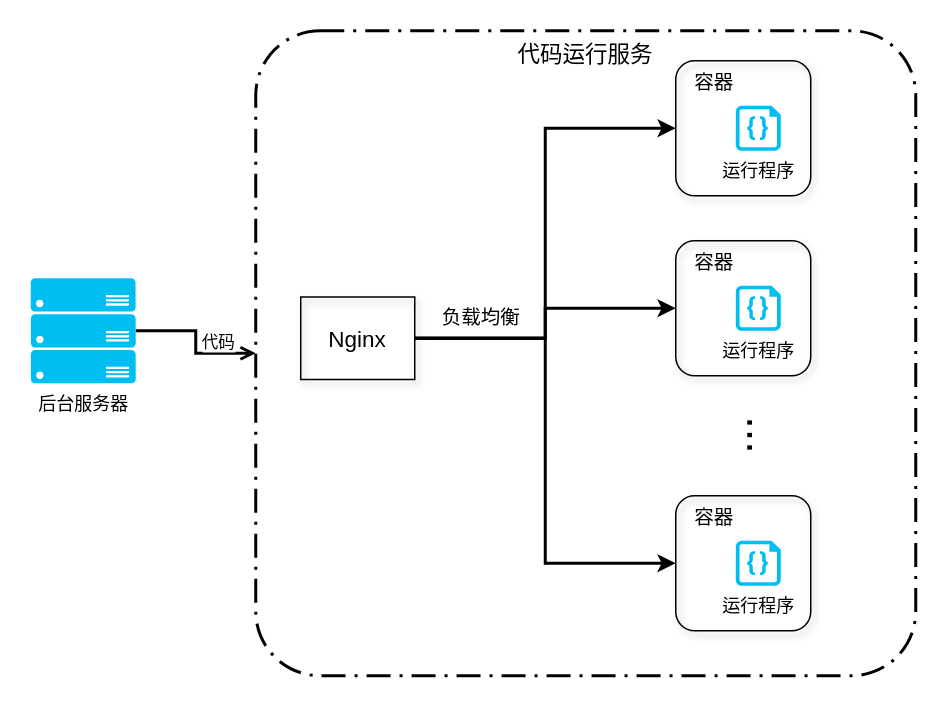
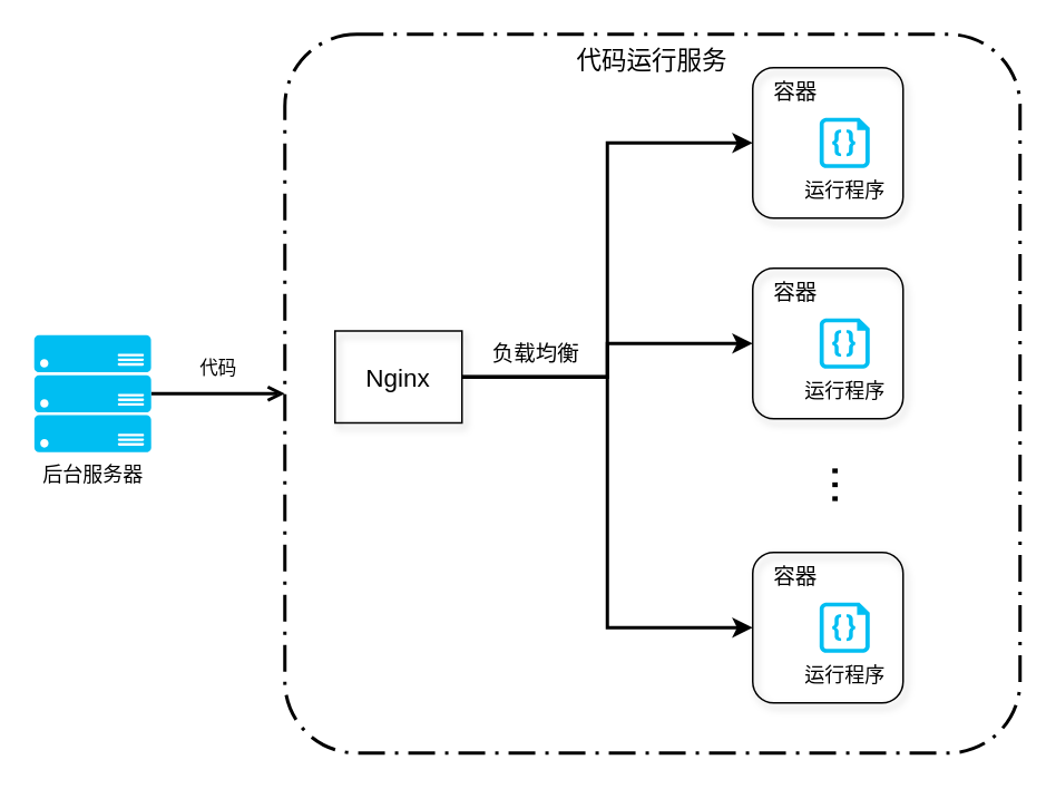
- <mxCell id="4" value="后台服务器" style="verticalLabelPosition=bottom;html=1;verticalAlign=top;align=center;strokeColor=none;fillColor=#00BEF2;shape=mxgraph.azure.server_rack;" vertex="1" parent="1"><mxGeometry x="20" y="185" width="70" height="70" as="geometry" /></mxCell>
+ <mxCell id="4" value="后台服务器" style="verticalLabelPosition=bottom;html=1;verticalAlign=top;align=center;strokeColor=none;fillColor=#00BEF2;shape=mxgraph.azure.server_rack;" vertex="1" parent="1"><mxGeometry x="20" y="200" width="70" height="70" as="geometry" /></mxCell>
